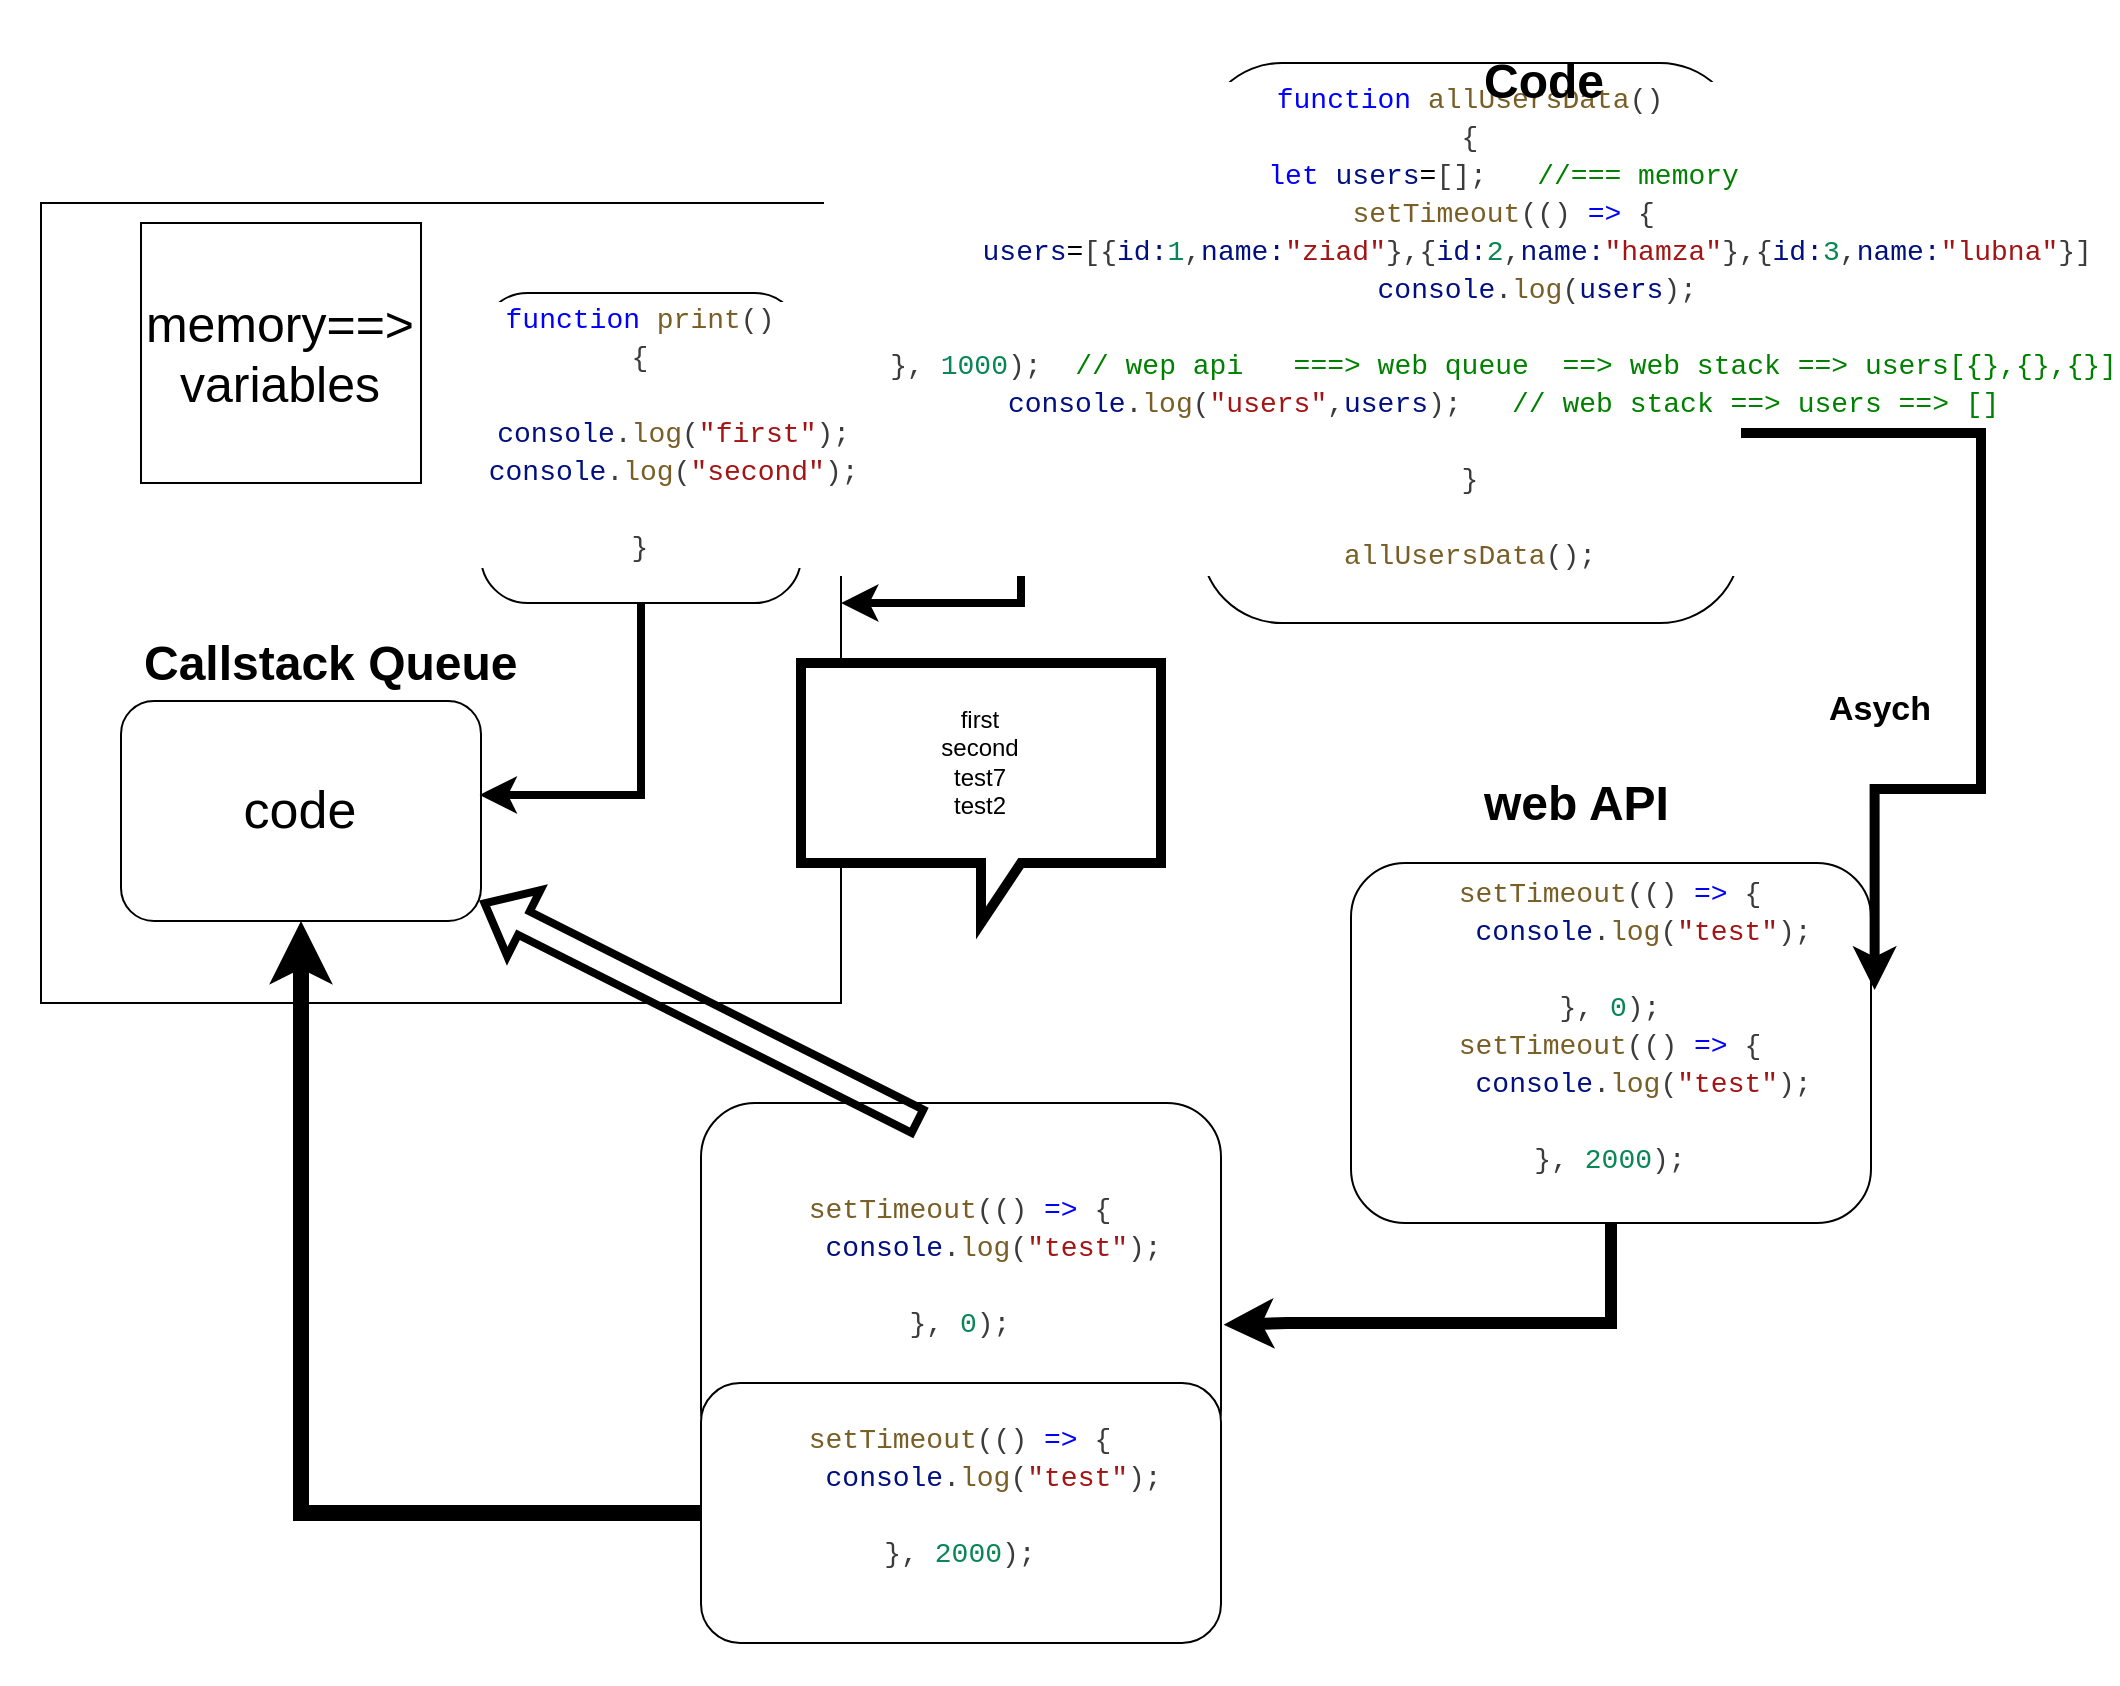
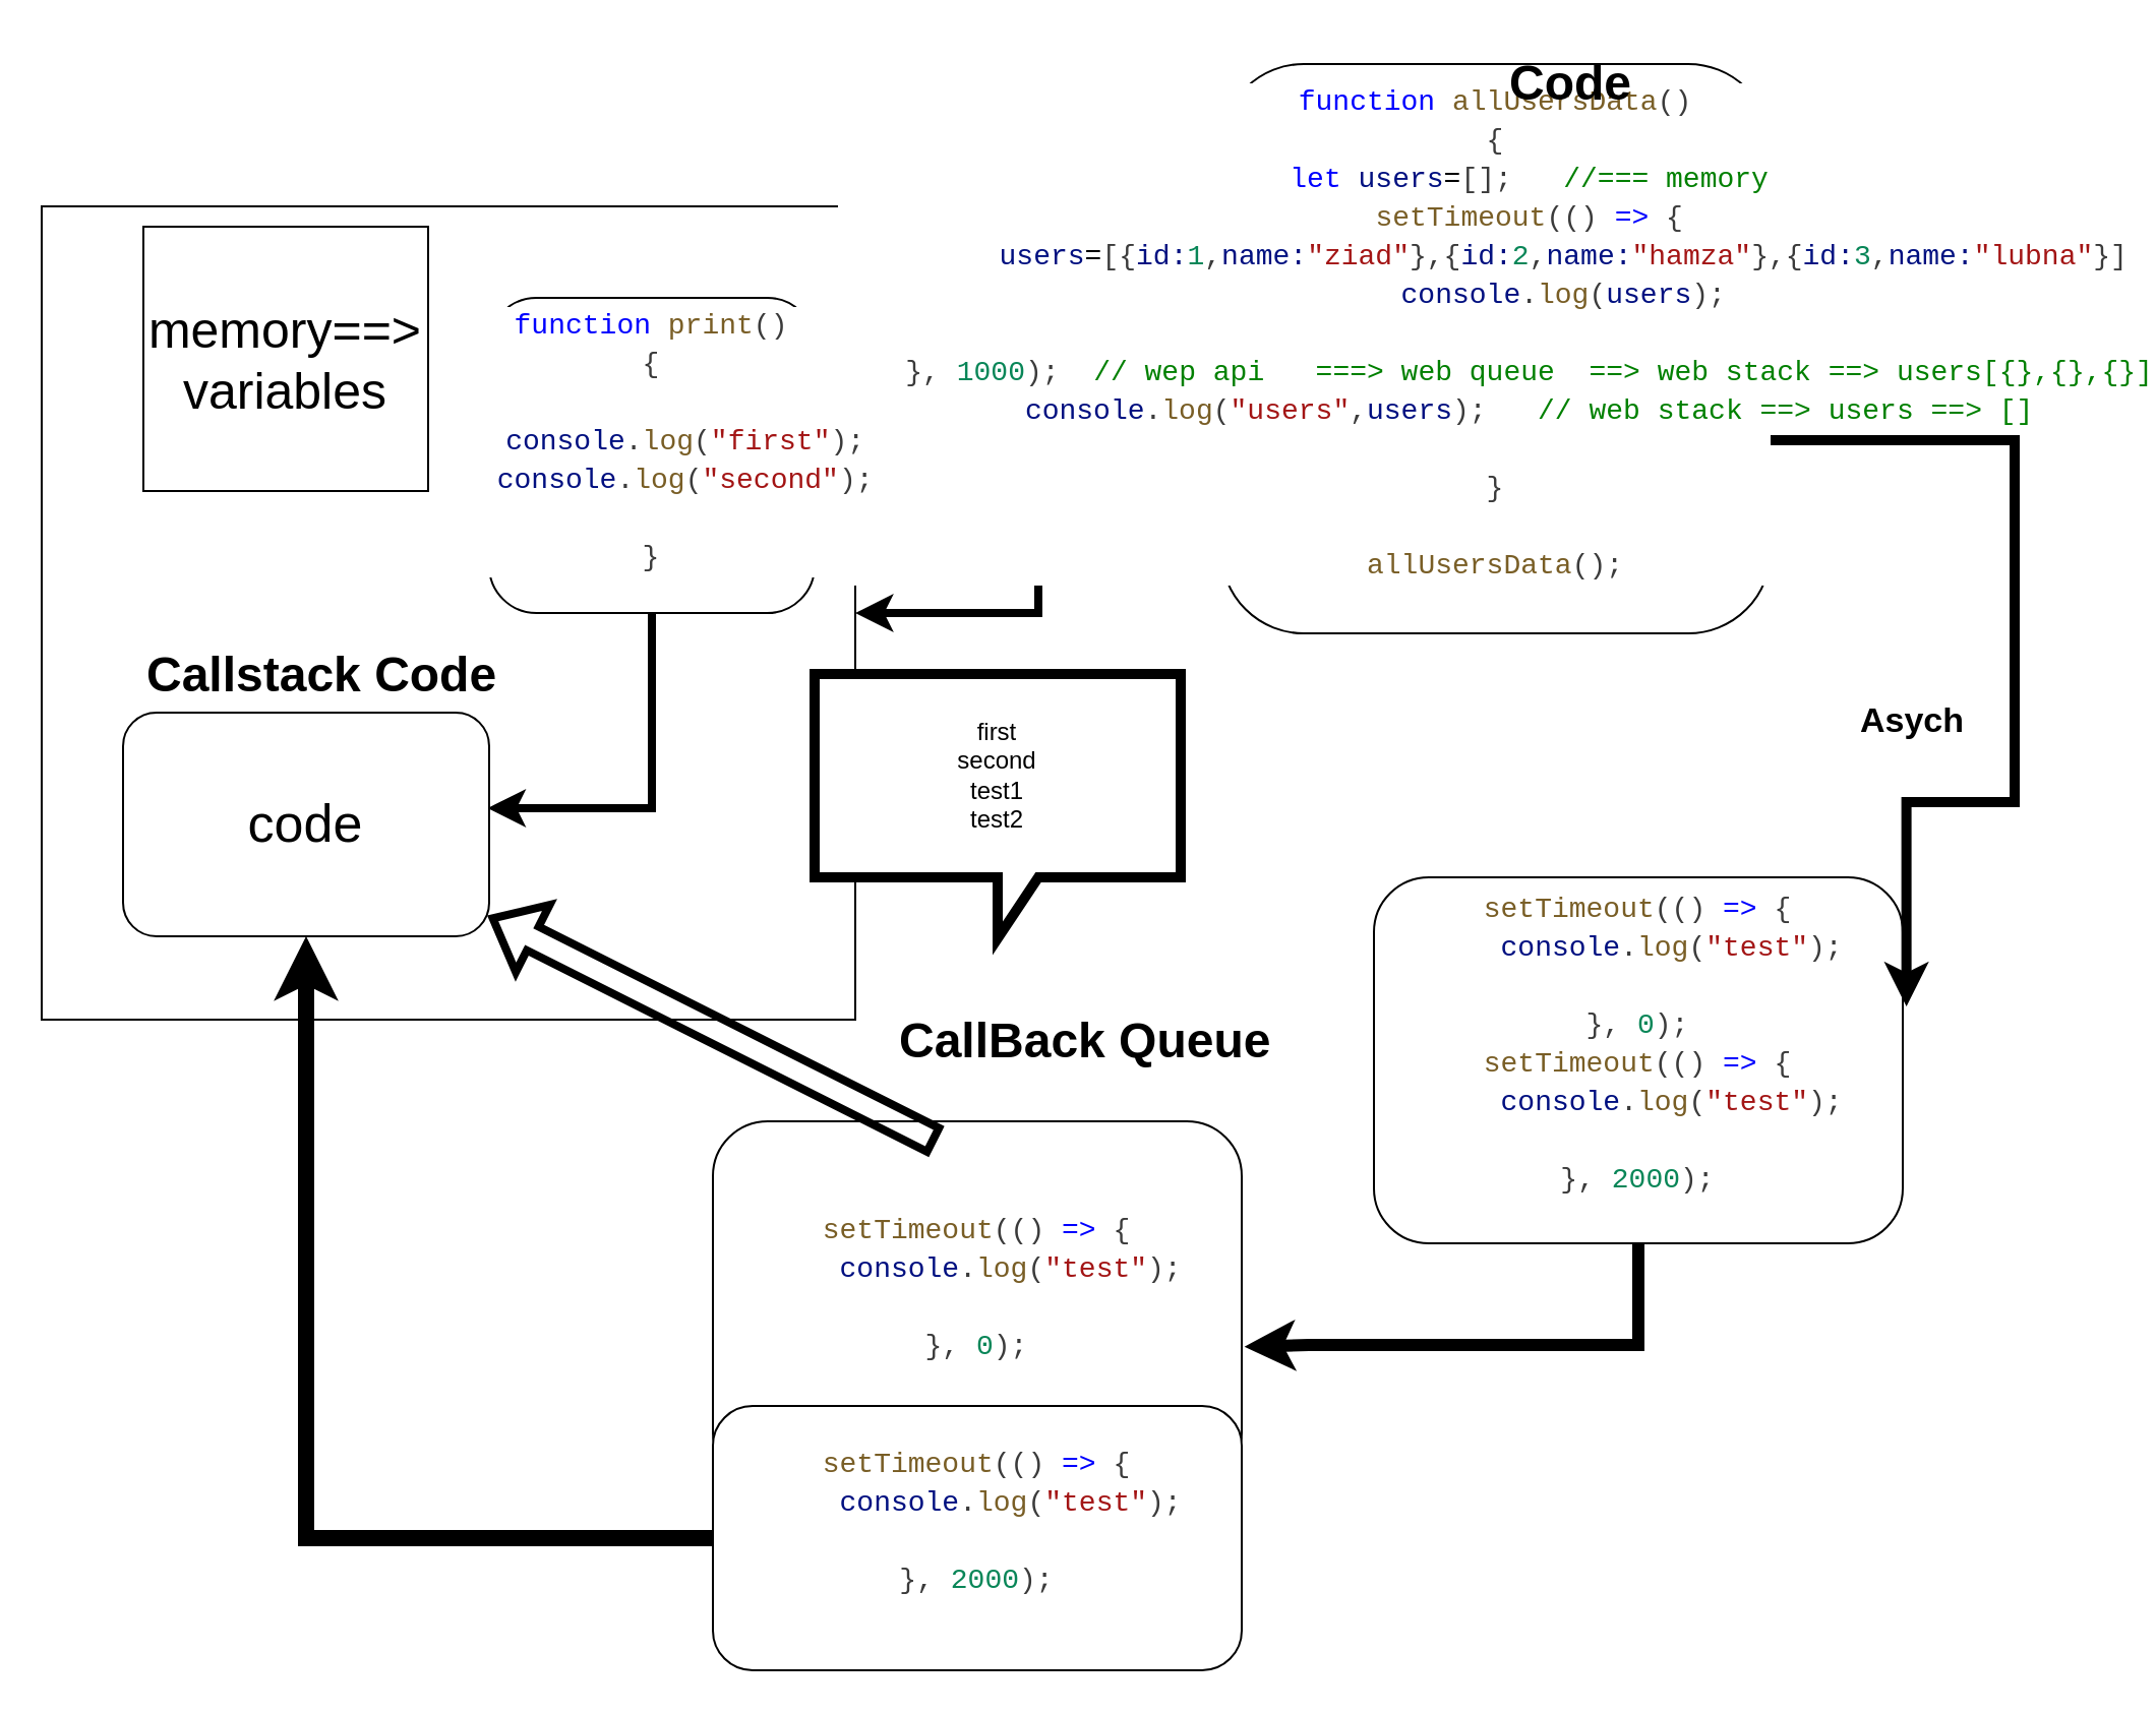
- <mxCell id="10" value="&lt;h1 style=&quot;margin-top: 0px;&quot;&gt;Callstack Queue&lt;/h1&gt;" style="text;html=1;whiteSpace=wrap;overflow=hidden;rounded=0;" vertex="1" parent="1"><mxGeometry x="70" y="311" width="220" height="50" as="geometry" /></mxCell>
+ <mxCell id="10" value="&lt;h1 style=&quot;margin-top: 0px;&quot;&gt;Callstack Code&lt;/h1&gt;" style="text;html=1;whiteSpace=wrap;overflow=hidden;rounded=0;" vertex="1" parent="1"><mxGeometry x="70" y="311" width="220" height="50" as="geometry" /></mxCell>
- <mxCell id="18" value="first&lt;br&gt;second&lt;br&gt;test7&lt;br&gt;test2" style="shape=callout;whiteSpace=wrap;html=1;perimeter=calloutPerimeter;strokeWidth=5;" vertex="1" parent="1"><mxGeometry x="400" y="331" width="180" height="130" as="geometry" /></mxCell>
+ <mxCell id="18" value="first&lt;br&gt;second&lt;br&gt;test1&lt;br&gt;test2" style="shape=callout;whiteSpace=wrap;html=1;perimeter=calloutPerimeter;strokeWidth=5;" vertex="1" parent="1"><mxGeometry x="400" y="331" width="180" height="130" as="geometry" /></mxCell>
- <mxCell id="6" value="&lt;h1 style=&quot;margin-top: 0px;&quot;&gt;web API&lt;/h1&gt;" style="text;html=1;whiteSpace=wrap;overflow=hidden;rounded=0;" vertex="1" parent="1"><mxGeometry x="740" y="381" width="180" height="40" as="geometry" /></mxCell>
+ <mxCell id="9" value="&lt;h1 style=&quot;margin-top: 0px;&quot;&gt;CallBack Queue&lt;/h1&gt;" style="text;html=1;whiteSpace=wrap;overflow=hidden;rounded=0;" vertex="1" parent="1"><mxGeometry x="440" y="491" width="220" height="50" as="geometry" /></mxCell>
